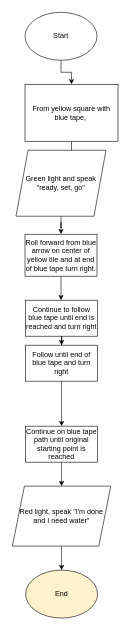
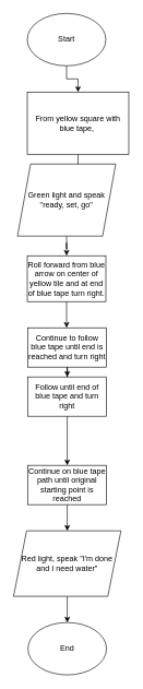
- <mxCell id="10" value="End" style="ellipse;whiteSpace=wrap;html=1;fillColor=#fff2cc;" parent="1" vertex="1"><mxGeometry x="42" y="950" width="120" height="80" as="geometry" /></mxCell>
+ <mxCell id="10" value="End" style="ellipse;whiteSpace=wrap;html=1;" parent="1" vertex="1"><mxGeometry x="42" y="950" width="120" height="80" as="geometry" /></mxCell>
